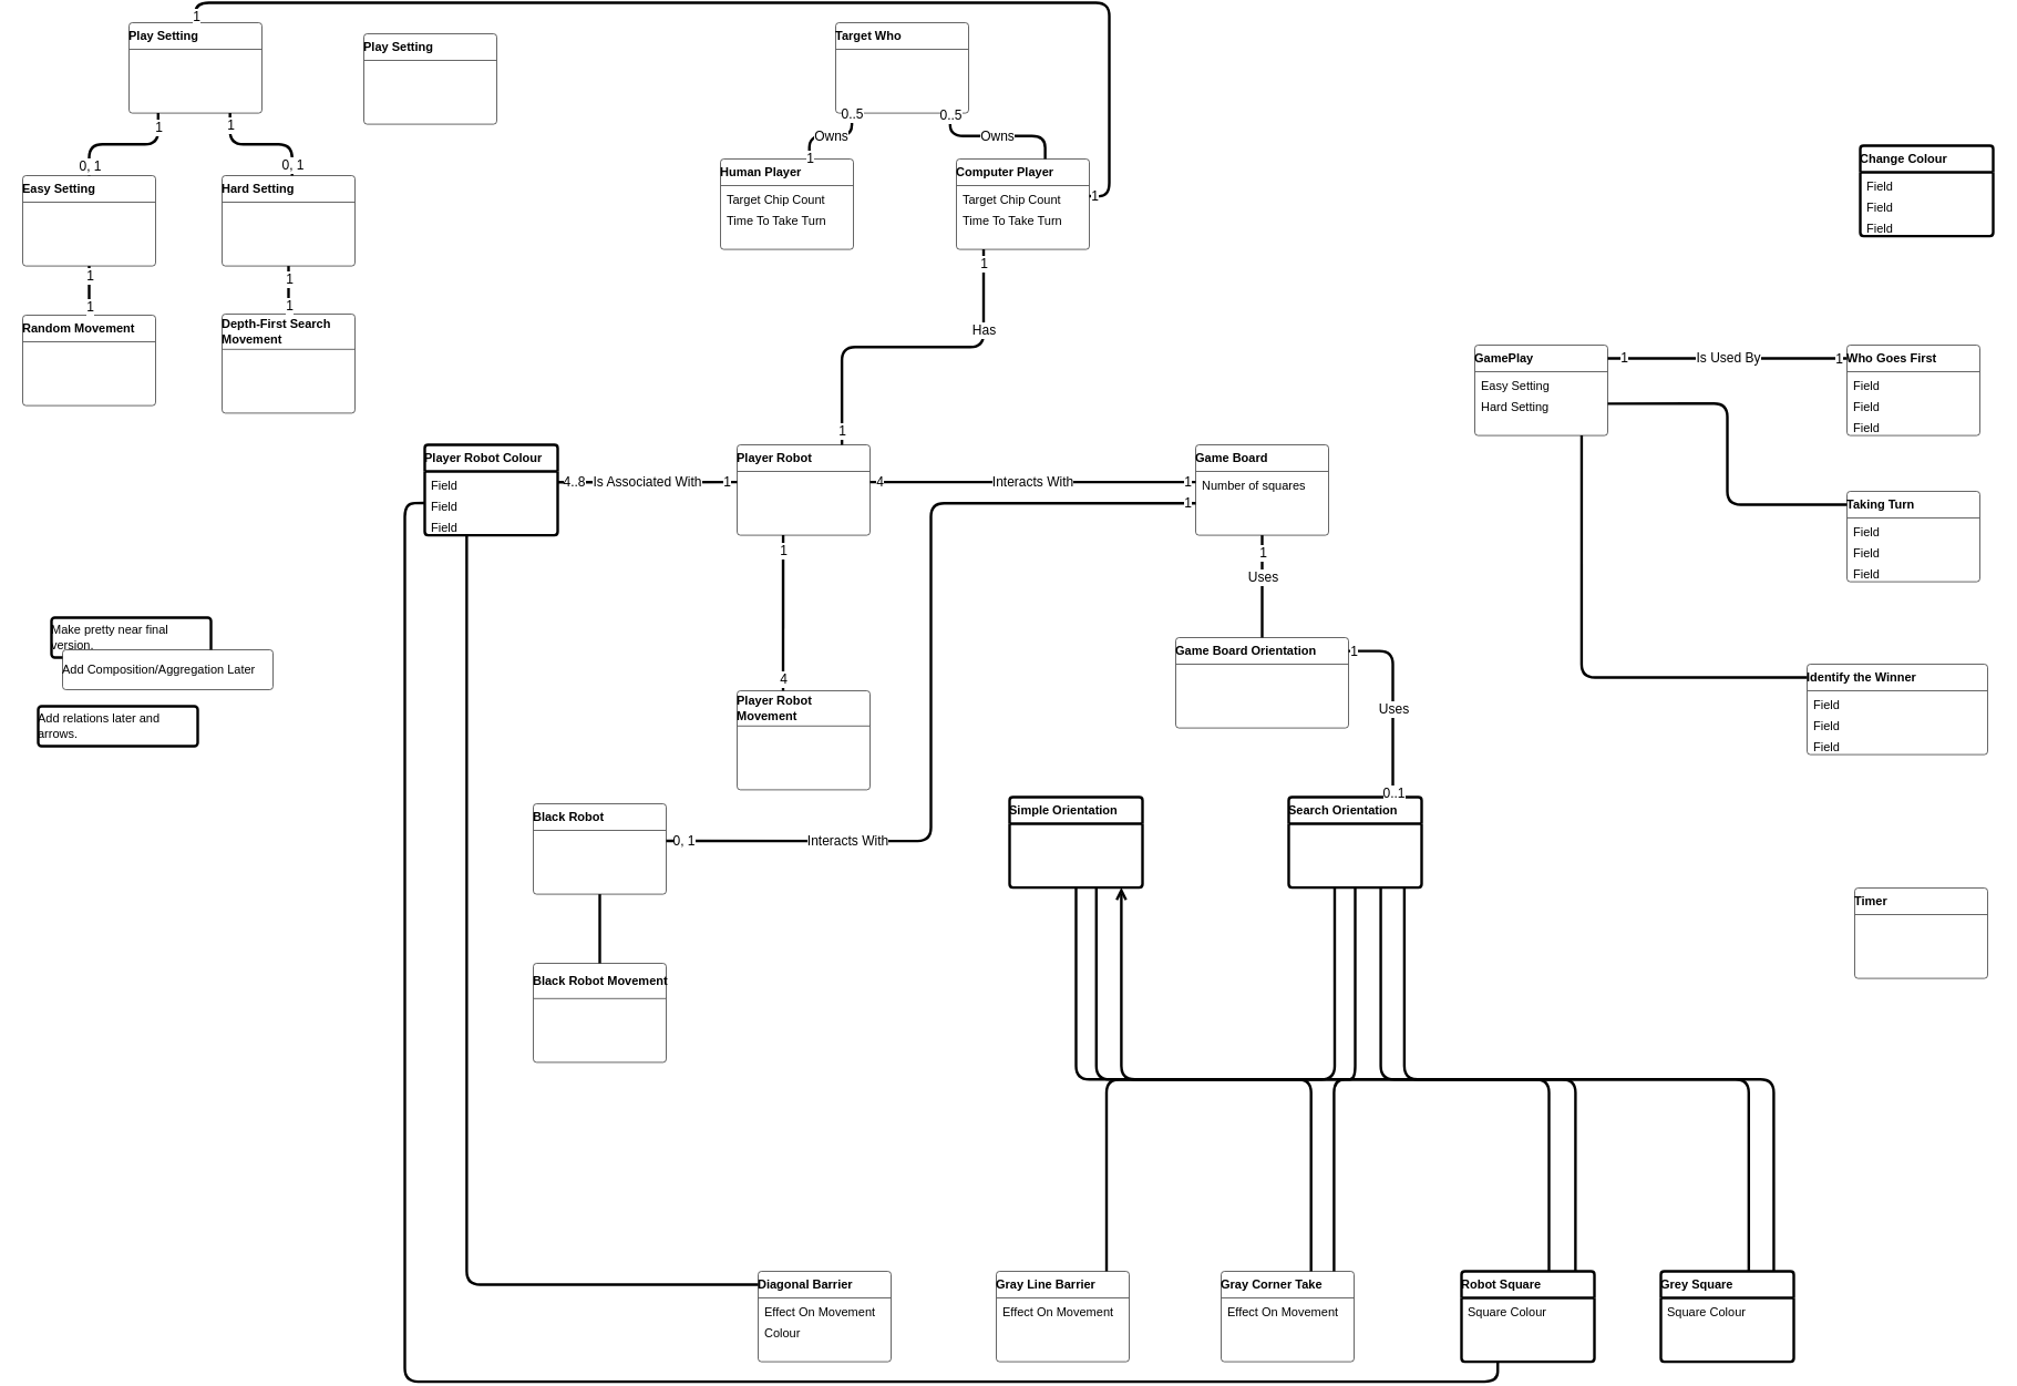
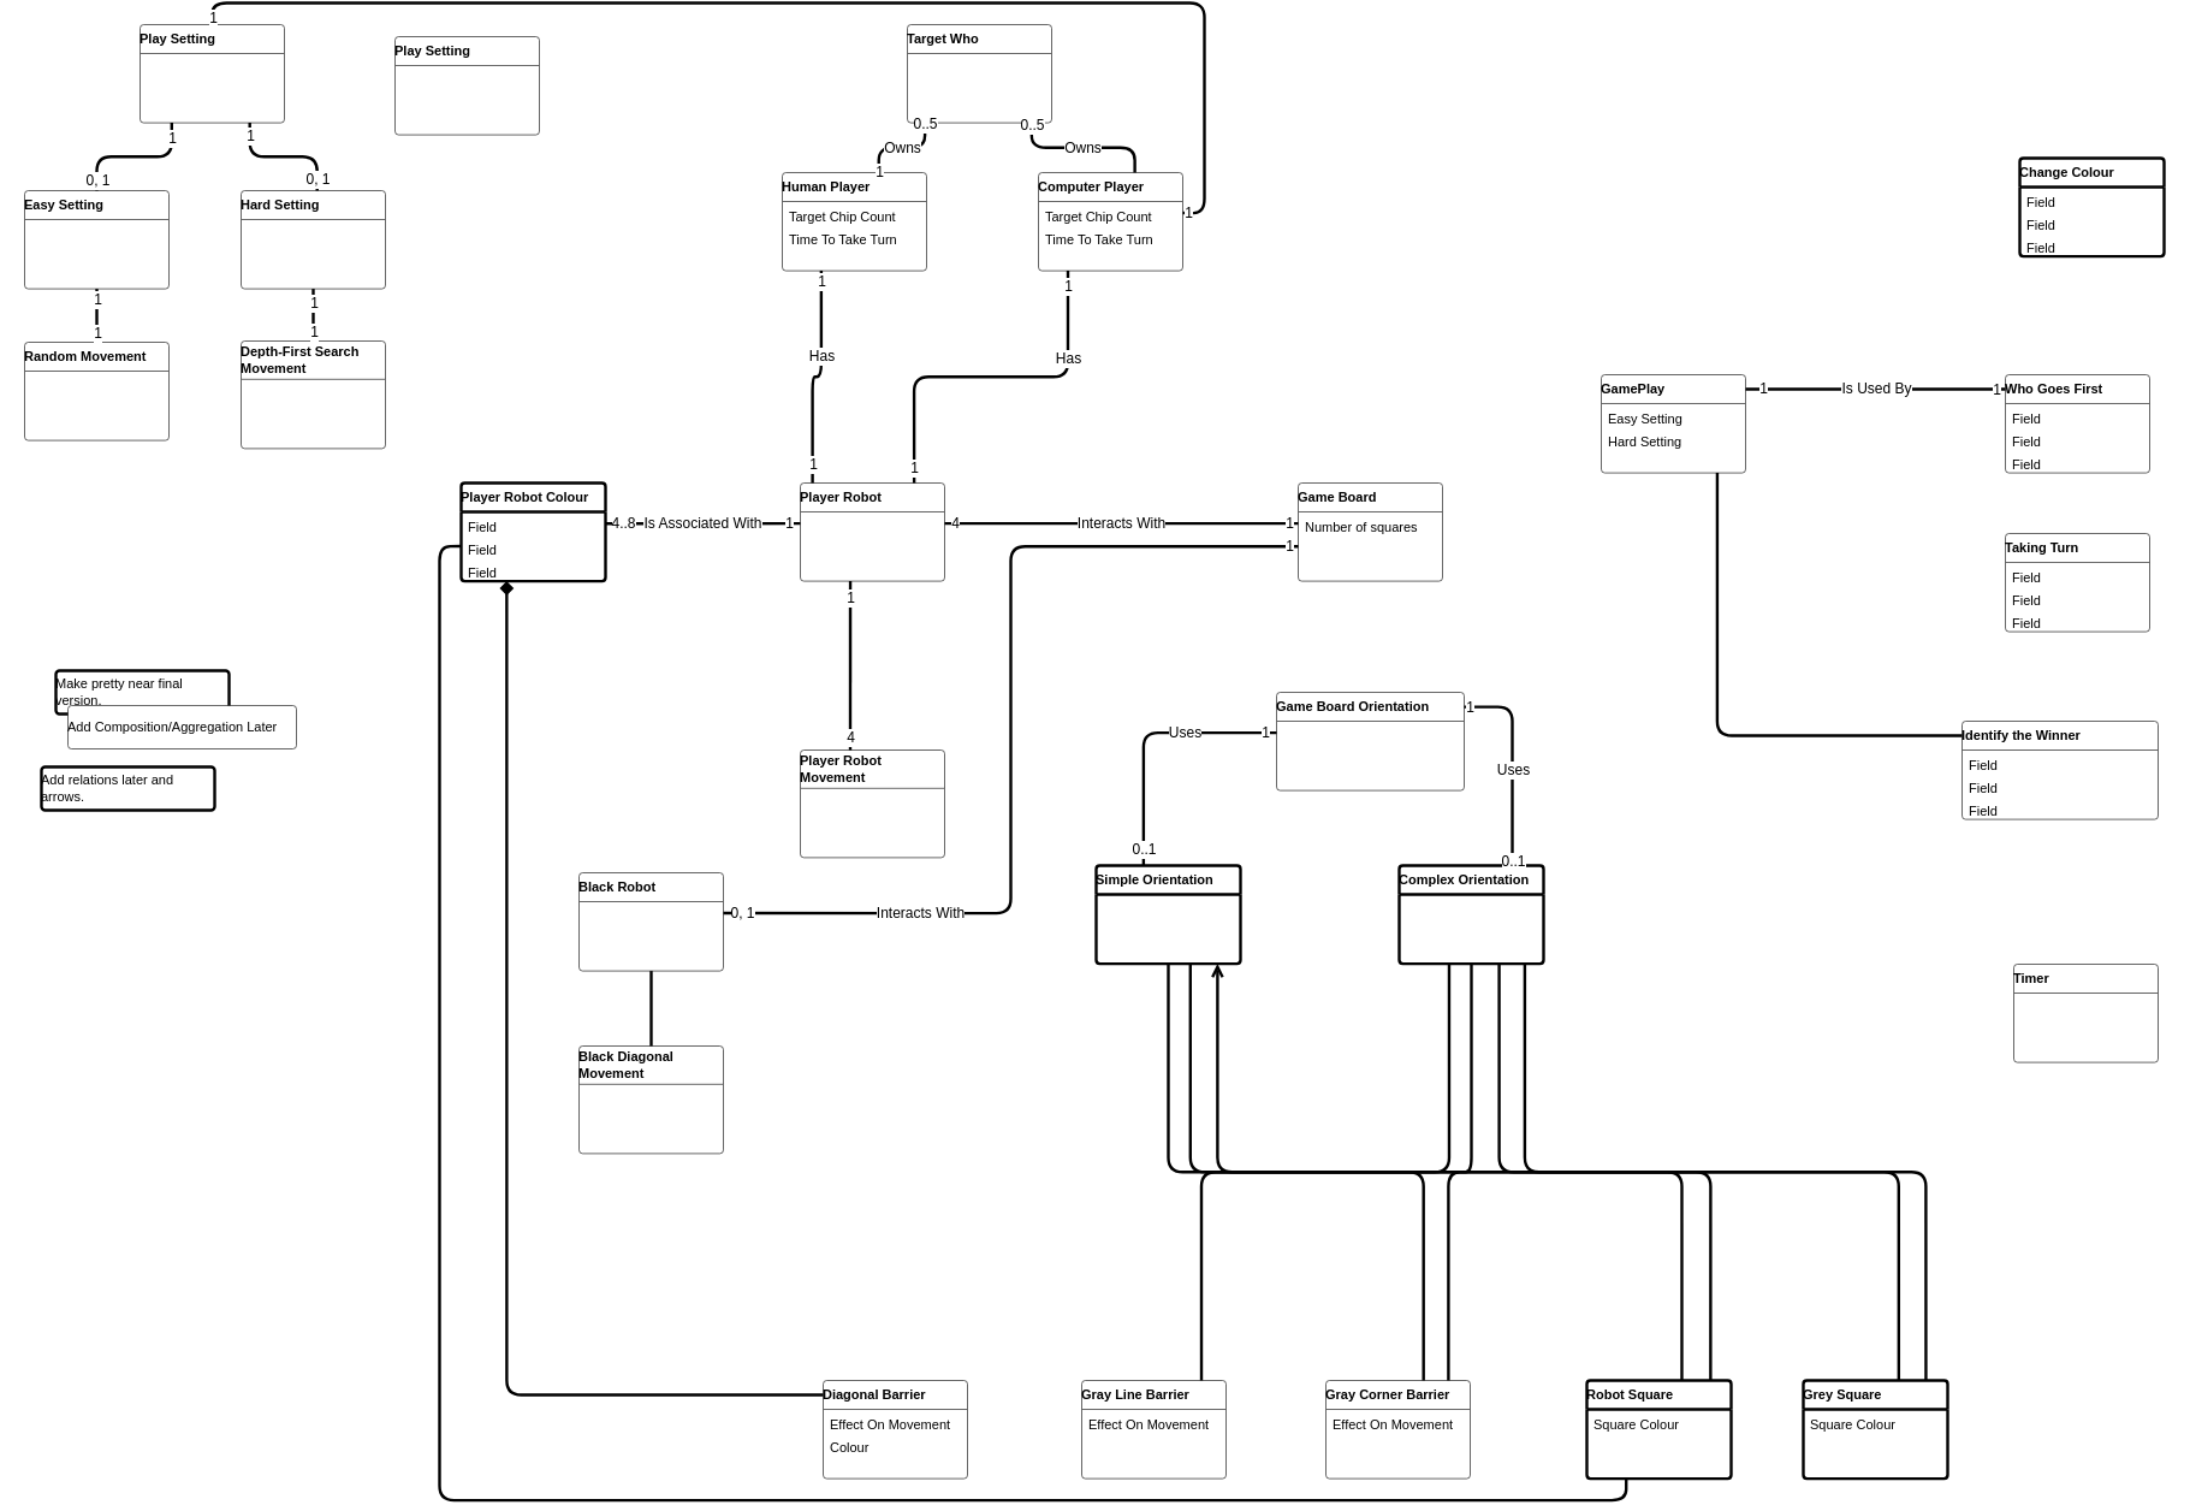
+ <mxCell id="65" value="" style="html=1;jettySize=18;fontSize=11;strokeOpacity=100;strokeWidth=2.4;rounded=1;arcSize=24;edgeStyle=orthogonalEdgeStyle;startArrow=none;endArrow=none;exitX=0.268;exitY=1.004;exitPerimeter=1;entryX=0.081;entryY=-0.004;entryPerimeter=1;" edge="1" parent="1" source="5" target="17"><mxGeometry width="100" height="100" relative="1" as="geometry" /></mxCell>
+ <mxCell id="66" value="1" style="text;html=1;resizable=0;labelBackgroundColor=#ffffff;align=center;verticalAlign=middle;" vertex="1" parent="65"><mxGeometry x="-0.899" relative="1" as="geometry" /></mxCell>
+ <mxCell id="67" value="1" style="text;html=1;resizable=0;labelBackgroundColor=#ffffff;align=center;verticalAlign=middle;" vertex="1" parent="65"><mxGeometry x="0.834" relative="1" as="geometry" /></mxCell>
+ <mxCell id="68" value="Has " style="text;html=1;resizable=0;labelBackgroundColor=#ffffff;align=center;verticalAlign=middle;" vertex="1" parent="65"><mxGeometry x="-0.231" relative="1" as="geometry" /></mxCell>
- <mxCell id="119" value="" style="html=1;jettySize=18;fontSize=11;strokeOpacity=100;strokeWidth=2.4;rounded=1;arcSize=24;edgeStyle=orthogonalEdgeStyle;startArrow=none;endArrow=none;exitX=-0.003;exitY=0.145;exitPerimeter=1;entryX=1.002;entryY=0.648;entryPerimeter=1;" edge="1" parent="1" source="37" target="91"><mxGeometry width="100" height="100" relative="1" as="geometry" /></mxCell>
- <mxCell id="124" value="" style="html=1;jettySize=18;fontSize=11;strokeOpacity=100;strokeWidth=2.4;rounded=1;arcSize=24;edgeStyle=orthogonalEdgeStyle;startArrow=none;endArrow=none;exitX=-0.003;exitY=0.145;exitPerimeter=1;entryX=0.31;entryY=1.015;entryPerimeter=1;" edge="1" parent="1" source="29" target="80"><mxGeometry width="100" height="100" relative="1" as="geometry" /></mxCell>
+ <mxCell id="124" value="" style="html=1;jettySize=18;fontSize=11;strokeOpacity=100;strokeWidth=2.4;rounded=1;arcSize=24;edgeStyle=orthogonalEdgeStyle;startArrow=none;endArrow=diamond;exitX=-0.003;exitY=0.145;exitPerimeter=1;entryX=0.31;entryY=1.015;entryPerimeter=1;" edge="1" parent="1" source="29" target="80"><mxGeometry width="100" height="100" relative="1" as="geometry" /></mxCell>
- <mxCell id="99" value="" style="html=1;jettySize=18;fontSize=11;strokeOpacity=100;strokeWidth=2.4;rounded=1;arcSize=24;edgeStyle=orthogonalEdgeStyle;startArrow=none;endArrow=none;exitX=0.5;exitY=1.004;exitPerimeter=1;entryX=0.5;entryY=-0.004;entryPerimeter=1;" edge="1" parent="1" source="13" target="49"><mxGeometry width="100" height="100" relative="1" as="geometry" /></mxCell>
- <mxCell id="100" value="Uses" style="text;html=1;resizable=0;labelBackgroundColor=#ffffff;align=center;verticalAlign=middle;" vertex="1" parent="99"><mxGeometry x="-0.181" relative="1" as="geometry" /></mxCell>
- <mxCell id="101" value="1" style="text;html=1;resizable=0;labelBackgroundColor=#ffffff;align=center;verticalAlign=middle;" vertex="1" parent="99"><mxGeometry x="-0.657" relative="1" as="geometry" /></mxCell>
+ <mxCell id="106" value="" style="html=1;jettySize=18;fontSize=11;strokeOpacity=100;strokeWidth=2.4;rounded=1;arcSize=24;edgeStyle=orthogonalEdgeStyle;startArrow=none;endArrow=none;exitX=0.323;exitY=-0.015;exitPerimeter=1;entryX=-0.002;entryY=0.412;entryPerimeter=1;" edge="1" parent="1" source="61" target="49"><mxGeometry width="100" height="100" relative="1" as="geometry" /></mxCell>
+ <mxCell id="107" value="1" style="text;html=1;resizable=0;labelBackgroundColor=#ffffff;align=center;verticalAlign=middle;" vertex="1" parent="106"><mxGeometry x="0.917" relative="1" as="geometry" /></mxCell>
+ <mxCell id="108" value="0..1" style="text;html=1;resizable=0;labelBackgroundColor=#ffffff;align=center;verticalAlign=middle;" vertex="1" parent="106"><mxGeometry x="-0.871" relative="1" as="geometry" /></mxCell>
+ <mxCell id="109" value="Uses" style="text;html=1;resizable=0;labelBackgroundColor=#ffffff;align=center;verticalAlign=middle;" vertex="1" parent="106"><mxGeometry x="0.314" relative="1" as="geometry" /></mxCell>
- <mxCell id="102" value="Search Orientation" style="html=1;whiteSpace=wrap;swimlane;childLayout=stackLayout;horizontal=1;horizontalStack=0;resizeParent=1;resizeParentMax=0;resizeLast=0;collapsible=1;marginBottom=0;swimlaneFillColor=#ffffff;startSize=24;fontSize=11;fontColor=#000000;align=left;spacing=0;strokeOpacity=100;fillOpacity=100;rounded=1;absoluteArcSize=1;arcSize=6;fillColor=#ffffff;strokeWidth=2.4;fillColor=#ffffff;" vertex="1" parent="1"><mxGeometry x="1163" y="719" width="120" height="81.6" as="geometry" /></mxCell>
+ <mxCell id="102" value="Complex Orientation" style="html=1;whiteSpace=wrap;swimlane;childLayout=stackLayout;horizontal=1;horizontalStack=0;resizeParent=1;resizeParentMax=0;resizeLast=0;collapsible=1;marginBottom=0;swimlaneFillColor=#ffffff;startSize=24;fontSize=11;fontColor=#000000;align=left;spacing=0;strokeOpacity=100;fillOpacity=100;rounded=1;absoluteArcSize=1;arcSize=6;fillColor=#ffffff;strokeWidth=2.4;fillColor=#ffffff;" vertex="1" parent="1"><mxGeometry x="1163" y="719" width="120" height="81.6" as="geometry" /></mxCell>
- <mxCell id="139" value="Black Robot Movement" style="html=1;whiteSpace=wrap;swimlane;childLayout=stackLayout;horizontal=1;horizontalStack=0;resizeParent=1;resizeParentMax=0;resizeLast=0;collapsible=1;marginBottom=0;swimlaneFillColor=#ffffff;startSize=31.8;fontSize=11;fontColor=#000000;align=left;spacing=0;strokeOpacity=100;fillOpacity=100;rounded=1;absoluteArcSize=1;arcSize=6;fillColor=#ffffff;strokeWidth=0.6;fillColor=#ffffff;" vertex="1" parent="1"><mxGeometry x="481" y="869" width="120" height="89.4" as="geometry" /></mxCell>
+ <mxCell id="139" value="Black Diagonal Movement" style="html=1;whiteSpace=wrap;swimlane;childLayout=stackLayout;horizontal=1;horizontalStack=0;resizeParent=1;resizeParentMax=0;resizeLast=0;collapsible=1;marginBottom=0;swimlaneFillColor=#ffffff;startSize=31.8;fontSize=11;fontColor=#000000;align=left;spacing=0;strokeOpacity=100;fillOpacity=100;rounded=1;absoluteArcSize=1;arcSize=6;fillColor=#ffffff;strokeWidth=0.6;fillColor=#ffffff;" vertex="1" parent="1"><mxGeometry x="481" y="869" width="120" height="89.4" as="geometry" /></mxCell>
- <mxCell id="120" value="Gray Corner Take" style="html=1;whiteSpace=wrap;swimlane;childLayout=stackLayout;horizontal=1;horizontalStack=0;resizeParent=1;resizeParentMax=0;resizeLast=0;collapsible=1;marginBottom=0;swimlaneFillColor=#ffffff;startSize=24;fontSize=11;fontColor=#000000;align=left;spacing=0;strokeOpacity=100;fillOpacity=100;rounded=1;absoluteArcSize=1;arcSize=6;fillColor=#ffffff;strokeWidth=0.6;fillColor=#ffffff;" vertex="1" parent="1"><mxGeometry x="1102" y="1147" width="120" height="81.6" as="geometry" /></mxCell>
+ <mxCell id="120" value="Gray Corner Barrier" style="html=1;whiteSpace=wrap;swimlane;childLayout=stackLayout;horizontal=1;horizontalStack=0;resizeParent=1;resizeParentMax=0;resizeLast=0;collapsible=1;marginBottom=0;swimlaneFillColor=#ffffff;startSize=24;fontSize=11;fontColor=#000000;align=left;spacing=0;strokeOpacity=100;fillOpacity=100;rounded=1;absoluteArcSize=1;arcSize=6;fillColor=#ffffff;strokeWidth=0.6;fillColor=#ffffff;" vertex="1" parent="1"><mxGeometry x="1102" y="1147" width="120" height="81.6" as="geometry" /></mxCell>
